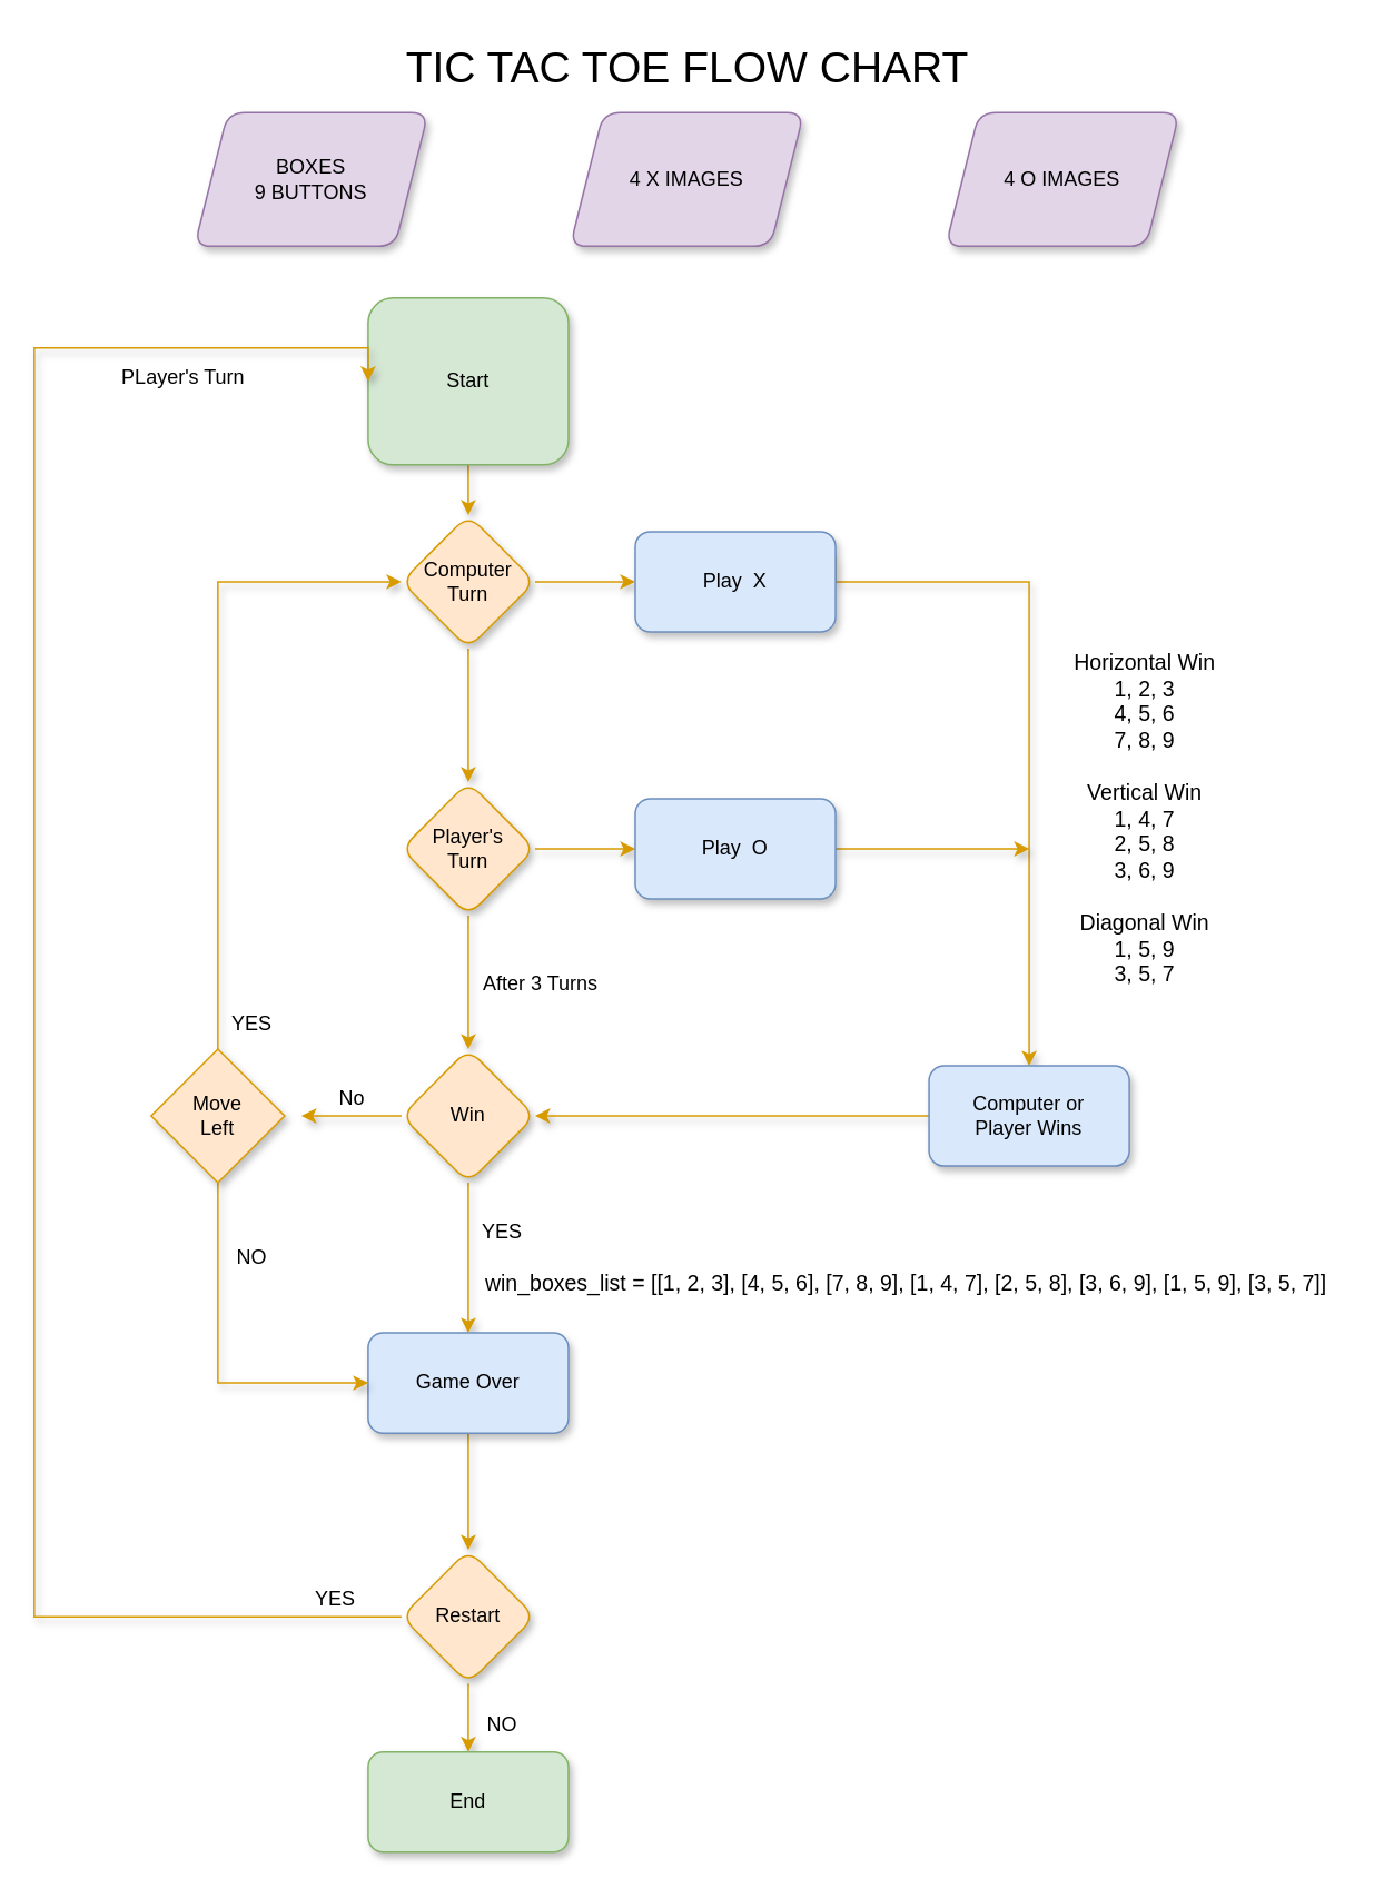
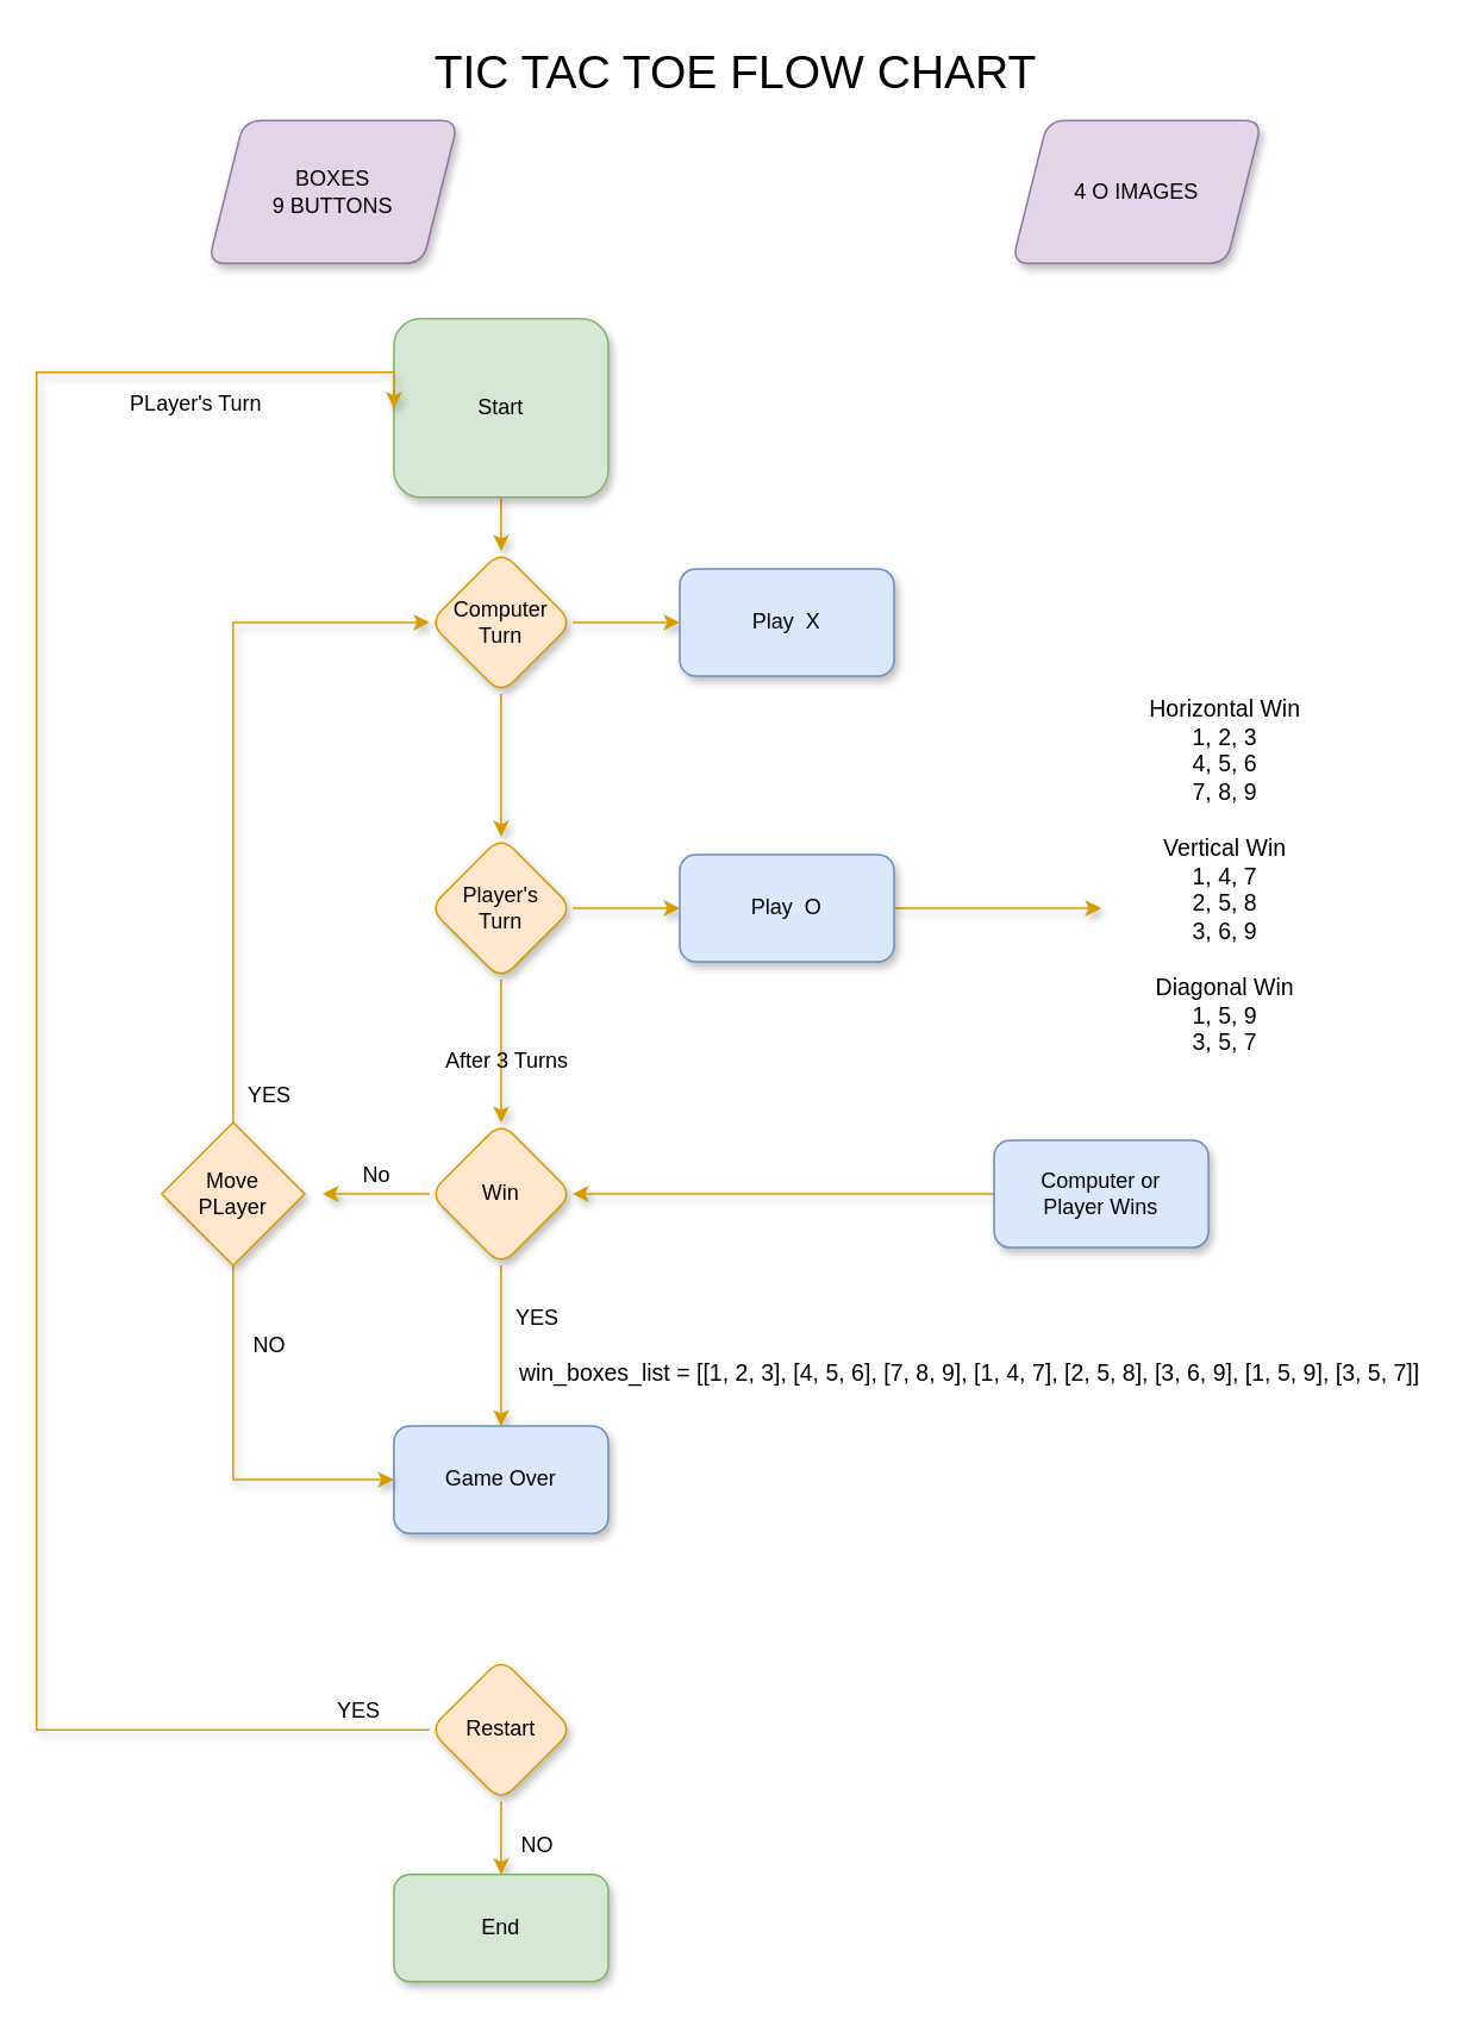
- <mxCell id="4" value="4 X IMAGES" style="shape=parallelogram;perimeter=parallelogramPerimeter;whiteSpace=wrap;html=1;fixedSize=1;fillColor=#e1d5e7;strokeColor=#9673a6;rounded=1;shadow=1;" vertex="1" parent="1"><mxGeometry x="341" y="67" width="140" height="80" as="geometry" /></mxCell>
- <mxCell id="11" style="edgeStyle=orthogonalEdgeStyle;rounded=0;orthogonalLoop=1;jettySize=auto;html=1;exitX=1;exitY=0.25;exitDx=0;exitDy=0;entryX=0.5;entryY=0;entryDx=0;entryDy=0;shadow=1;fillColor=#ffe6cc;strokeColor=#d79b00;" edge="1" parent="1" source="12" target="37"><mxGeometry relative="1" as="geometry"><mxPoint x="616" y="629" as="targetPoint" /><Array as="points"><mxPoint x="500" y="348" /><mxPoint x="616" y="348" /></Array></mxGeometry></mxCell>
- <mxCell id="41" value="After 3 Turns" style="text;html=1;align=center;verticalAlign=middle;resizable=0;points=[];autosize=1;strokeColor=none;fillColor=none;" vertex="1" parent="1"><mxGeometry x="278" y="574" width="90" height="30" as="geometry" /></mxCell>
+ <mxCell id="41" value="After 3 Turns" style="text;html=1;align=center;verticalAlign=middle;resizable=0;points=[];autosize=1;strokeColor=none;fillColor=none;" vertex="1" parent="1"><mxGeometry x="238" y="579" width="90" height="30" as="geometry" /></mxCell>
- <mxCell id="27" value="&lt;div&gt;Move&lt;/div&gt;&lt;div&gt;Left&lt;br&gt;&lt;/div&gt;" style="rhombus;whiteSpace=wrap;html=1;fillColor=#ffe6cc;strokeColor=#d79b00;shadow=1;" vertex="1" parent="1"><mxGeometry x="90" y="628" width="80" height="80" as="geometry" /></mxCell>
+ <mxCell id="27" value="&lt;div&gt;Move&lt;/div&gt;&lt;div&gt;PLayer&lt;br&gt;&lt;/div&gt;" style="rhombus;whiteSpace=wrap;html=1;fillColor=#ffe6cc;strokeColor=#d79b00;shadow=1;" vertex="1" parent="1"><mxGeometry x="90" y="628" width="80" height="80" as="geometry" /></mxCell>
- <mxCell id="21" value="" style="edgeStyle=orthogonalEdgeStyle;rounded=0;orthogonalLoop=1;jettySize=auto;html=1;fillColor=#ffe6cc;strokeColor=#d79b00;shadow=1;" edge="1" parent="1" source="22" target="32"><mxGeometry relative="1" as="geometry" /></mxCell>
